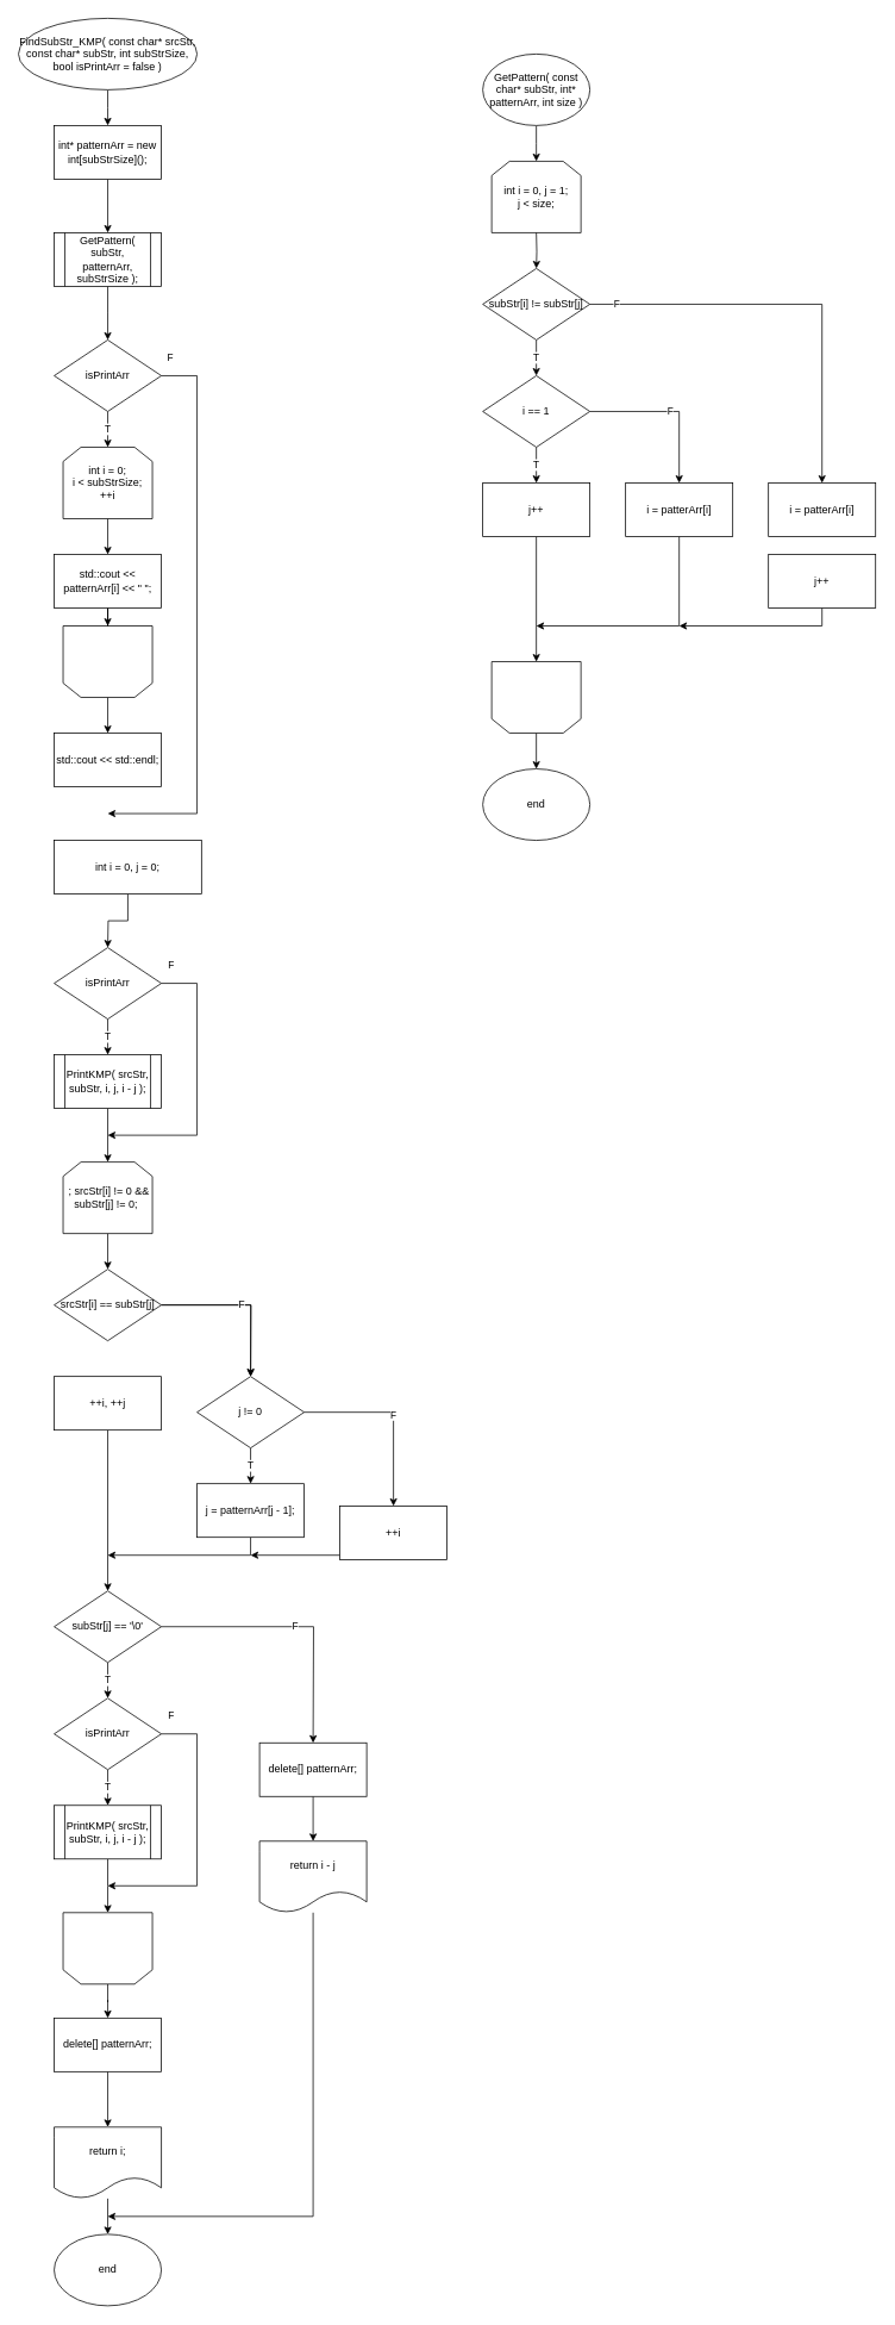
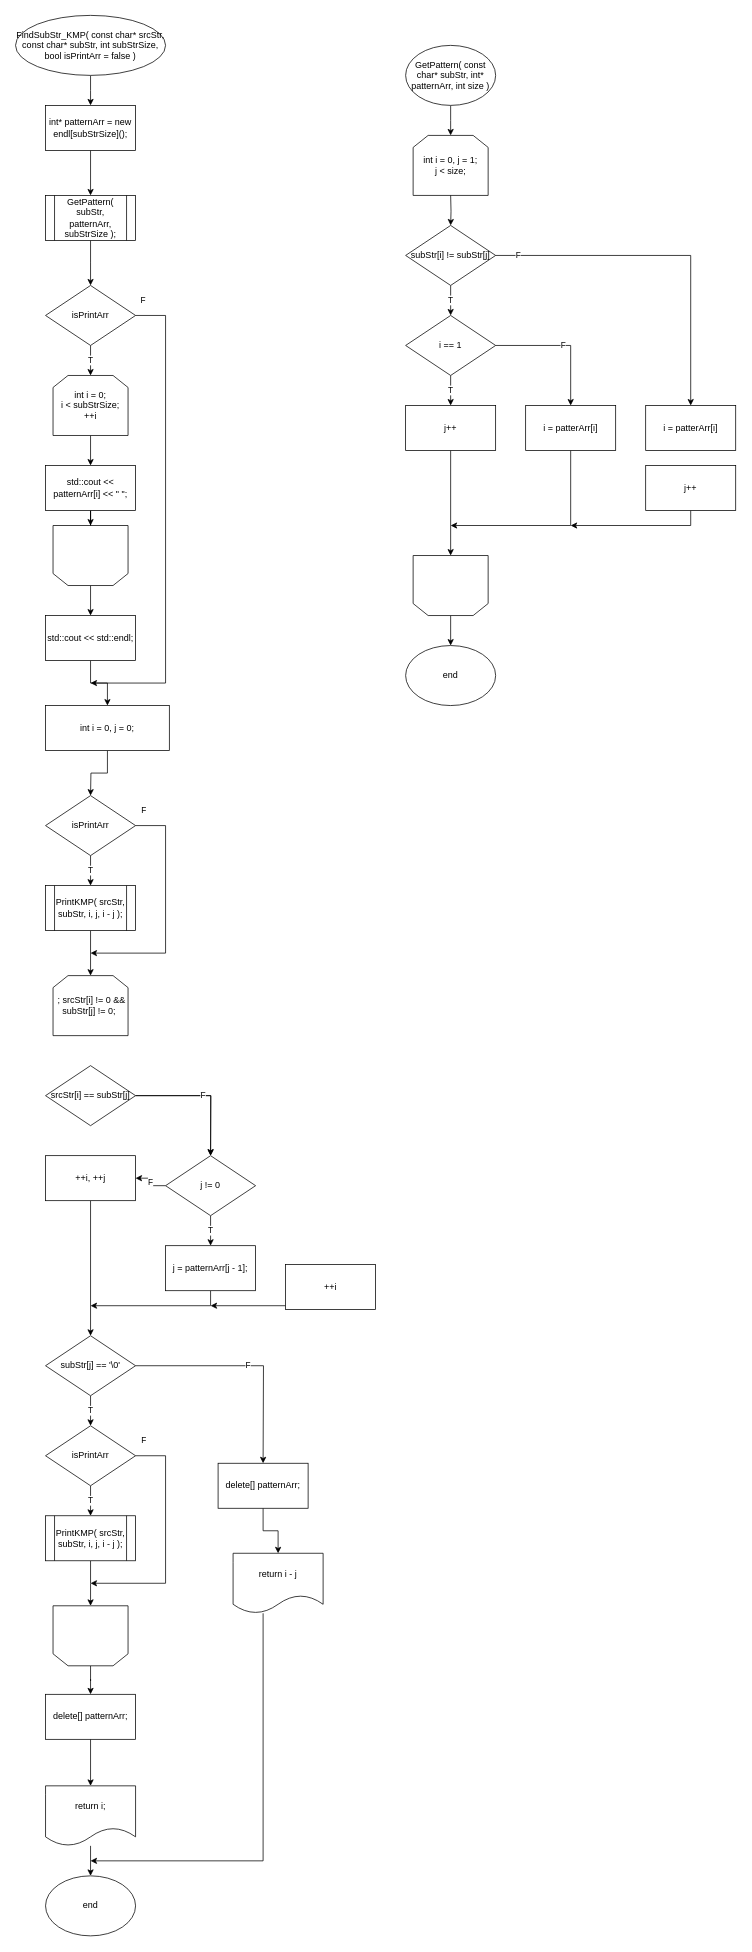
- <mxCell id="27" value="int* patternArr = new int[subStrSize]();" style="rounded=0;whiteSpace=wrap;html=1;" vertex="1" parent="1"><mxGeometry x="60" y="140" width="120" height="60" as="geometry" /></mxCell>
+ <mxCell id="27" value="int* patternArr = new endl[subStrSize]();" style="rounded=0;whiteSpace=wrap;html=1;" vertex="1" parent="1"><mxGeometry x="60" y="140" width="120" height="60" as="geometry" /></mxCell>
+ <mxCell id="39" value="" style="edgeStyle=orthogonalEdgeStyle;rounded=0;orthogonalLoop=1;jettySize=auto;html=1;" edge="1" parent="1" source="40" target="29"><mxGeometry relative="1" as="geometry" /></mxCell>
- <mxCell id="41" value="" style="edgeStyle=orthogonalEdgeStyle;rounded=0;orthogonalLoop=1;jettySize=auto;html=1;" edge="1" parent="1" source="42" target="45"><mxGeometry relative="1" as="geometry" /></mxCell>
- <mxCell id="51" value="F" style="edgeStyle=orthogonalEdgeStyle;rounded=0;orthogonalLoop=1;jettySize=auto;html=1;entryX=0.5;entryY=0;entryDx=0;entryDy=0;" edge="1" parent="1" source="52" target="54"><mxGeometry relative="1" as="geometry" /></mxCell>
+ <mxCell id="51" value="F" style="edgeStyle=orthogonalEdgeStyle;rounded=0;orthogonalLoop=1;jettySize=auto;html=1;" edge="1" parent="1" source="52" target="47"><mxGeometry relative="1" as="geometry" /></mxCell>
- <mxCell id="77" value="return i - j" style="shape=document;whiteSpace=wrap;html=1;boundedLbl=1;" vertex="1" parent="1"><mxGeometry x="290" y="2060" width="120" height="80" as="geometry" /></mxCell>
+ <mxCell id="77" value="return i - j" style="shape=document;whiteSpace=wrap;html=1;boundedLbl=1;" vertex="1" parent="1"><mxGeometry x="310" y="2070" width="120" height="80" as="geometry" /></mxCell>
